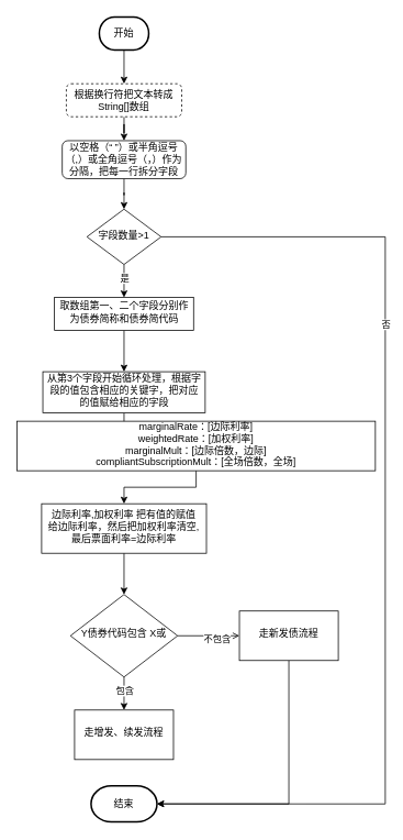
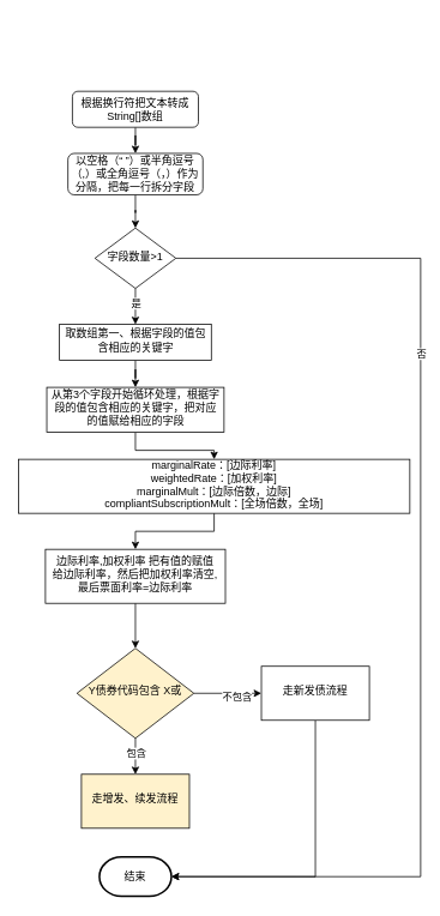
- <mxCell id="8" value="开始" style="strokeWidth=2;html=1;shape=mxgraph.flowchart.terminator;whiteSpace=wrap;" vertex="1" parent="1"><mxGeometry x="120" y="20" width="60" height="40" as="geometry" /></mxCell>
- <mxCell id="7" value="" style="edgeStyle=orthogonalEdgeStyle;rounded=0;orthogonalLoop=1;jettySize=auto;html=1;" edge="1" parent="1" source="8" target="10"><mxGeometry relative="1" as="geometry" /></mxCell>
- <mxCell id="10" value="根据换行符把文本转成String[]数组" style="rounded=1;whiteSpace=wrap;html=1;fontSize=12;glass=0;strokeWidth=1;shadow=0;dashed=1;" vertex="1" parent="1"><mxGeometry x="80" y="101" width="140" height="40" as="geometry" /></mxCell>
+ <mxCell id="10" value="根据换行符把文本转成String[]数组" style="rounded=1;whiteSpace=wrap;html=1;fontSize=12;glass=0;strokeWidth=1;shadow=0;" vertex="1" parent="1"><mxGeometry x="80" y="101" width="140" height="40" as="geometry" /></mxCell>
- <mxCell id="14" value="取数组第一、二个字段分别作为债券简称和债券简代码" style="whiteSpace=wrap;html=1;shadow=0;strokeWidth=1;spacing=6;spacingTop=-4;" vertex="1" parent="1"><mxGeometry x="65.63" y="360" width="168.75" height="40" as="geometry" /></mxCell>
+ <mxCell id="14" value="取数组第一、根据字段的值包含相应的关键字" style="whiteSpace=wrap;html=1;shadow=0;strokeWidth=1;spacing=6;spacingTop=-4;" vertex="1" parent="1"><mxGeometry x="65.63" y="360" width="168.75" height="40" as="geometry" /></mxCell>
- <mxCell id="16" value="从第3个字段开始循环处理，根据字段的值包含相应的关键字，把对应的值赋给相应的字段" style="whiteSpace=wrap;html=1;shadow=0;strokeWidth=1;spacing=6;spacingTop=-4;" vertex="1" parent="1"><mxGeometry x="51.5" y="450" width="197" height="50" as="geometry" /></mxCell>
+ <mxCell id="16" value="从第3个字段开始循环处理，根据字段的值包含相应的关键字，把对应的值赋给相应的字段" style="whiteSpace=wrap;html=1;shadow=0;strokeWidth=1;spacing=6;spacingTop=-4;" vertex="1" parent="1"><mxGeometry x="51.5" y="430" width="197" height="50" as="geometry" /></mxCell>
- <mxCell id="21" value="Y债券代码包含 X或" style="rhombus;whiteSpace=wrap;html=1;shadow=0;strokeWidth=1;spacing=6;spacingTop=-4;" vertex="1" parent="1"><mxGeometry x="85" y="720" width="130" height="100" as="geometry" /></mxCell>
+ <mxCell id="21" value="Y债券代码包含 X或" style="rhombus;whiteSpace=wrap;html=1;shadow=0;strokeWidth=1;spacing=6;spacingTop=-4;fillColor=#fff2cc;" vertex="1" parent="1"><mxGeometry x="85" y="720" width="130" height="100" as="geometry" /></mxCell>
- <mxCell id="19" value="" style="edgeStyle=orthogonalEdgeStyle;rounded=0;orthogonalLoop=1;jettySize=auto;html=1;endArrow=open;" edge="1" parent="1" source="21" target="25"><mxGeometry relative="1" as="geometry" /></mxCell>
+ <mxCell id="19" value="" style="edgeStyle=orthogonalEdgeStyle;rounded=0;orthogonalLoop=1;jettySize=auto;html=1;" edge="1" parent="1" source="21" target="25"><mxGeometry relative="1" as="geometry" /></mxCell>
- <mxCell id="23" value="走增发、续发流程" style="whiteSpace=wrap;html=1;shadow=0;strokeWidth=1;spacing=6;spacingTop=-4;" vertex="1" parent="1"><mxGeometry x="90" y="860" width="120" height="60" as="geometry" /></mxCell>
+ <mxCell id="23" value="走增发、续发流程" style="whiteSpace=wrap;html=1;shadow=0;strokeWidth=1;spacing=6;spacingTop=-4;fillColor=#fff2cc;" vertex="1" parent="1"><mxGeometry x="90" y="860" width="120" height="60" as="geometry" /></mxCell>
